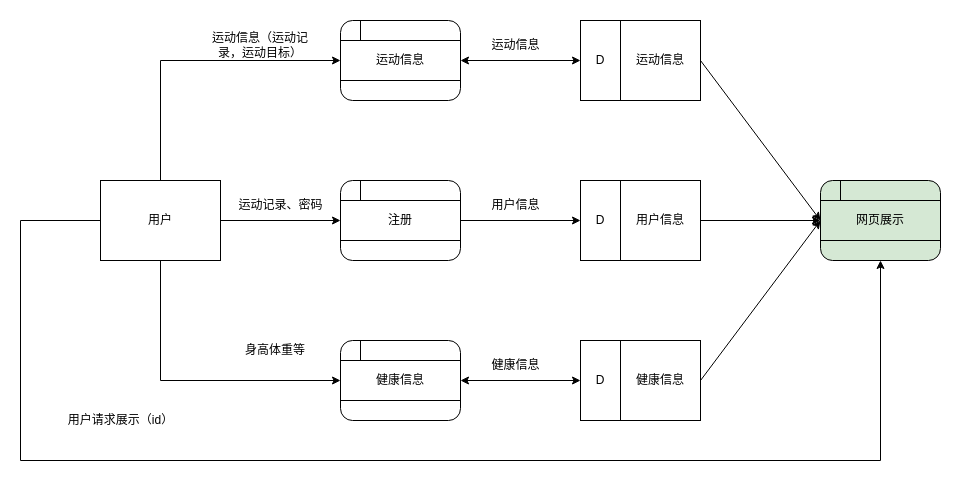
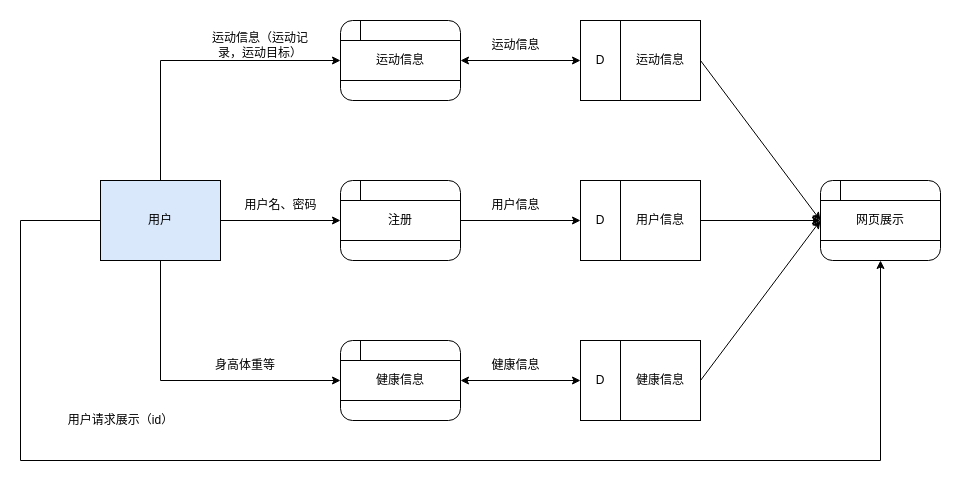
- <mxCell id="5" value="运动记录、密码" style="text;html=1;align=center;verticalAlign=middle;resizable=0;points=[];autosize=1;strokeColor=none;fillColor=none;" vertex="1" parent="1"><mxGeometry x="230" y="190" width="100" height="30" as="geometry" /></mxCell>
+ <mxCell id="5" value="用户名、密码" style="text;html=1;align=center;verticalAlign=middle;resizable=0;points=[];autosize=1;strokeColor=none;fillColor=none;" vertex="1" parent="1"><mxGeometry x="230" y="190" width="100" height="30" as="geometry" /></mxCell>
- <mxCell id="3" value="用户" style="rounded=0;whiteSpace=wrap;html=1;" vertex="1" parent="1"><mxGeometry x="100" y="180" width="120" height="80" as="geometry" /></mxCell>
+ <mxCell id="3" value="用户" style="rounded=0;whiteSpace=wrap;html=1;fillColor=#dae8fc;" vertex="1" parent="1"><mxGeometry x="100" y="180" width="120" height="80" as="geometry" /></mxCell>
- <mxCell id="36" value="网页展示" style="rounded=1;whiteSpace=wrap;html=1;fillColor=#d5e8d4;" vertex="1" parent="1"><mxGeometry x="820" y="180" width="120" height="80" as="geometry" /></mxCell>
+ <mxCell id="36" value="网页展示" style="rounded=1;whiteSpace=wrap;html=1;" vertex="1" parent="1"><mxGeometry x="820" y="180" width="120" height="80" as="geometry" /></mxCell>
- <mxCell id="20" value="身高体重等" style="text;html=1;align=center;verticalAlign=middle;whiteSpace=wrap;rounded=0;" vertex="1" parent="1"><mxGeometry x="220" y="335" width="110" height="30" as="geometry" /></mxCell>
+ <mxCell id="20" value="身高体重等" style="text;html=1;align=center;verticalAlign=middle;whiteSpace=wrap;rounded=0;" vertex="1" parent="1"><mxGeometry x="190" y="350" width="110" height="30" as="geometry" /></mxCell>
